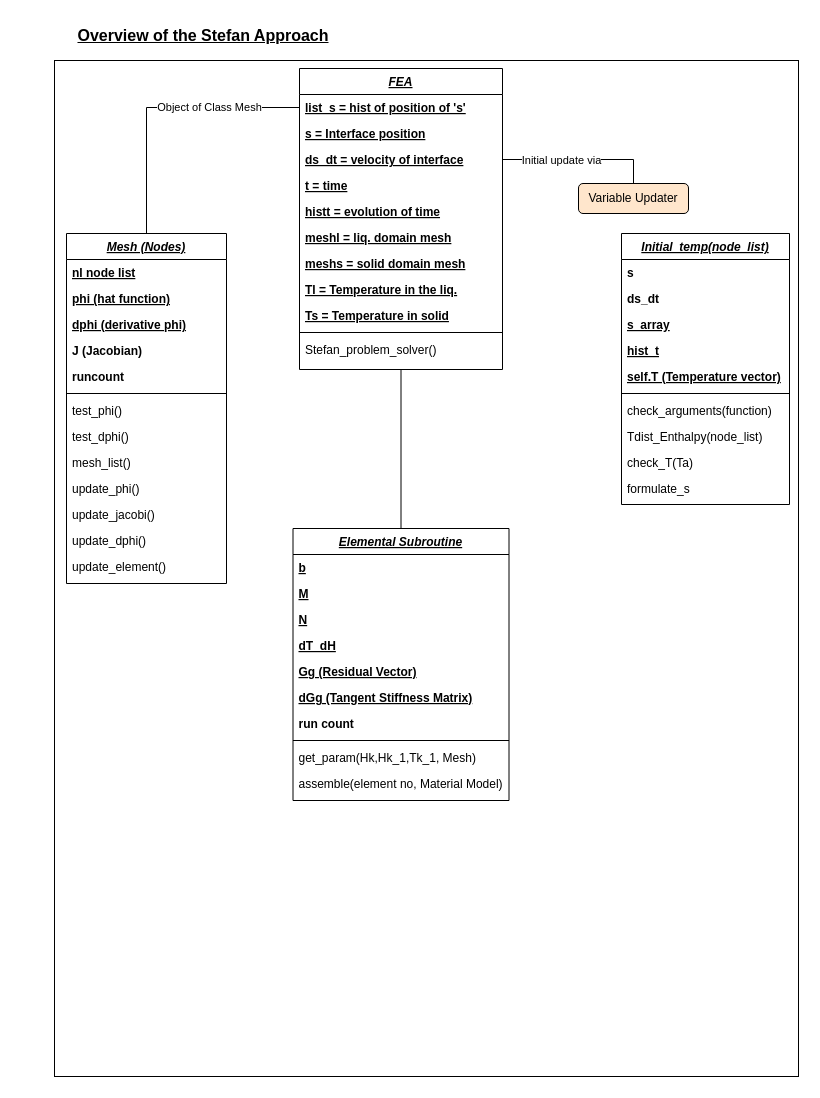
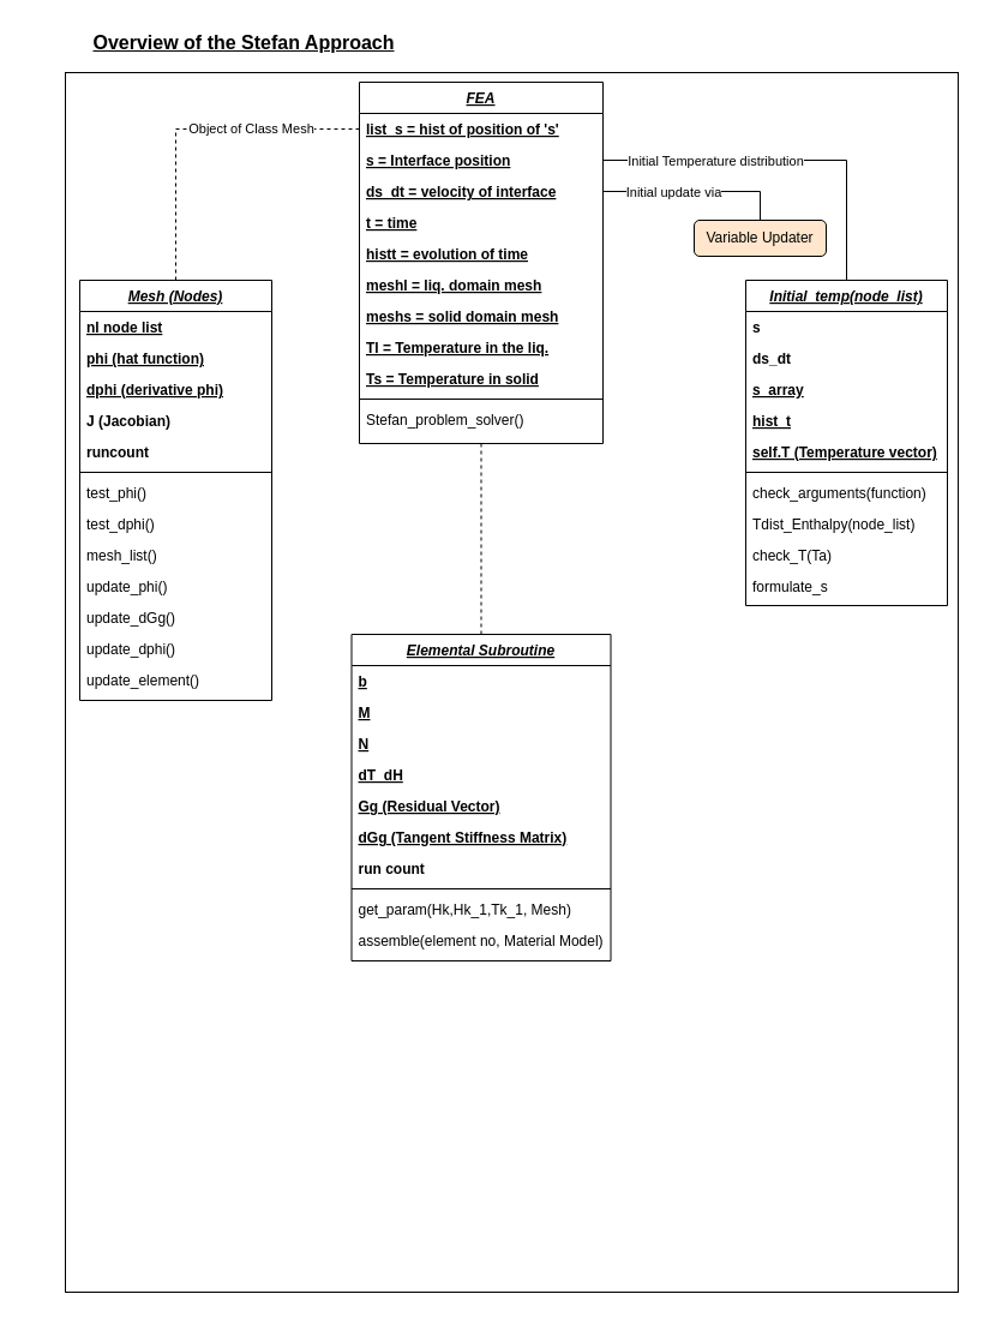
+ <mxCell id="15" style="edgeStyle=orthogonalEdgeStyle;rounded=0;orthogonalLoop=1;jettySize=auto;html=1;entryX=0.5;entryY=0;entryDx=0;entryDy=0;endArrow=none;endFill=0;" edge="1" parent="1" source="19" target="29"><mxGeometry relative="1" as="geometry"><Array as="points"><mxPoint x="705" y="133" /></Array></mxGeometry></mxCell>
+ <mxCell id="16" value="Initial Temperature distribution" style="edgeLabel;html=1;align=center;verticalAlign=middle;resizable=0;points=[];" vertex="1" connectable="0" parent="15"><mxGeometry x="-0.621" y="1" relative="1" as="geometry"><mxPoint x="36" y="1" as="offset" /></mxGeometry></mxCell>
- <mxCell id="55" style="edgeStyle=orthogonalEdgeStyle;rounded=0;orthogonalLoop=1;jettySize=auto;html=1;entryX=0.5;entryY=0;entryDx=0;entryDy=0;endArrow=none;endFill=0;" edge="1" parent="1" source="18" target="41"><mxGeometry relative="1" as="geometry" /></mxCell>
+ <mxCell id="55" style="edgeStyle=orthogonalEdgeStyle;rounded=0;orthogonalLoop=1;jettySize=auto;html=1;entryX=0.5;entryY=0;entryDx=0;entryDy=0;endArrow=none;endFill=0;dashed=1;" edge="1" parent="1" source="18" target="41"><mxGeometry relative="1" as="geometry" /></mxCell>
- <mxCell id="3" style="edgeStyle=orthogonalEdgeStyle;rounded=0;orthogonalLoop=1;jettySize=auto;html=1;endArrow=none;endFill=0;" edge="1" parent="1" source="17" target="4"><mxGeometry relative="1" as="geometry" /></mxCell>
+ <mxCell id="3" style="edgeStyle=orthogonalEdgeStyle;rounded=0;orthogonalLoop=1;jettySize=auto;html=1;endArrow=none;endFill=0;dashed=1;" edge="1" parent="1" source="17" target="4"><mxGeometry relative="1" as="geometry" /></mxCell>
- <mxCell id="52" value="update_jacobi()" style="text;align=left;verticalAlign=top;spacingLeft=4;spacingRight=4;overflow=hidden;rotatable=0;points=[[0,0.5],[1,0.5]];portConstraint=eastwest;" vertex="1" parent="41"><mxGeometry y="268" width="160" height="26" as="geometry" /></mxCell>
+ <mxCell id="52" value="update_dGg()" style="text;align=left;verticalAlign=top;spacingLeft=4;spacingRight=4;overflow=hidden;rotatable=0;points=[[0,0.5],[1,0.5]];portConstraint=eastwest;" vertex="1" parent="41"><mxGeometry y="268" width="160" height="26" as="geometry" /></mxCell>
